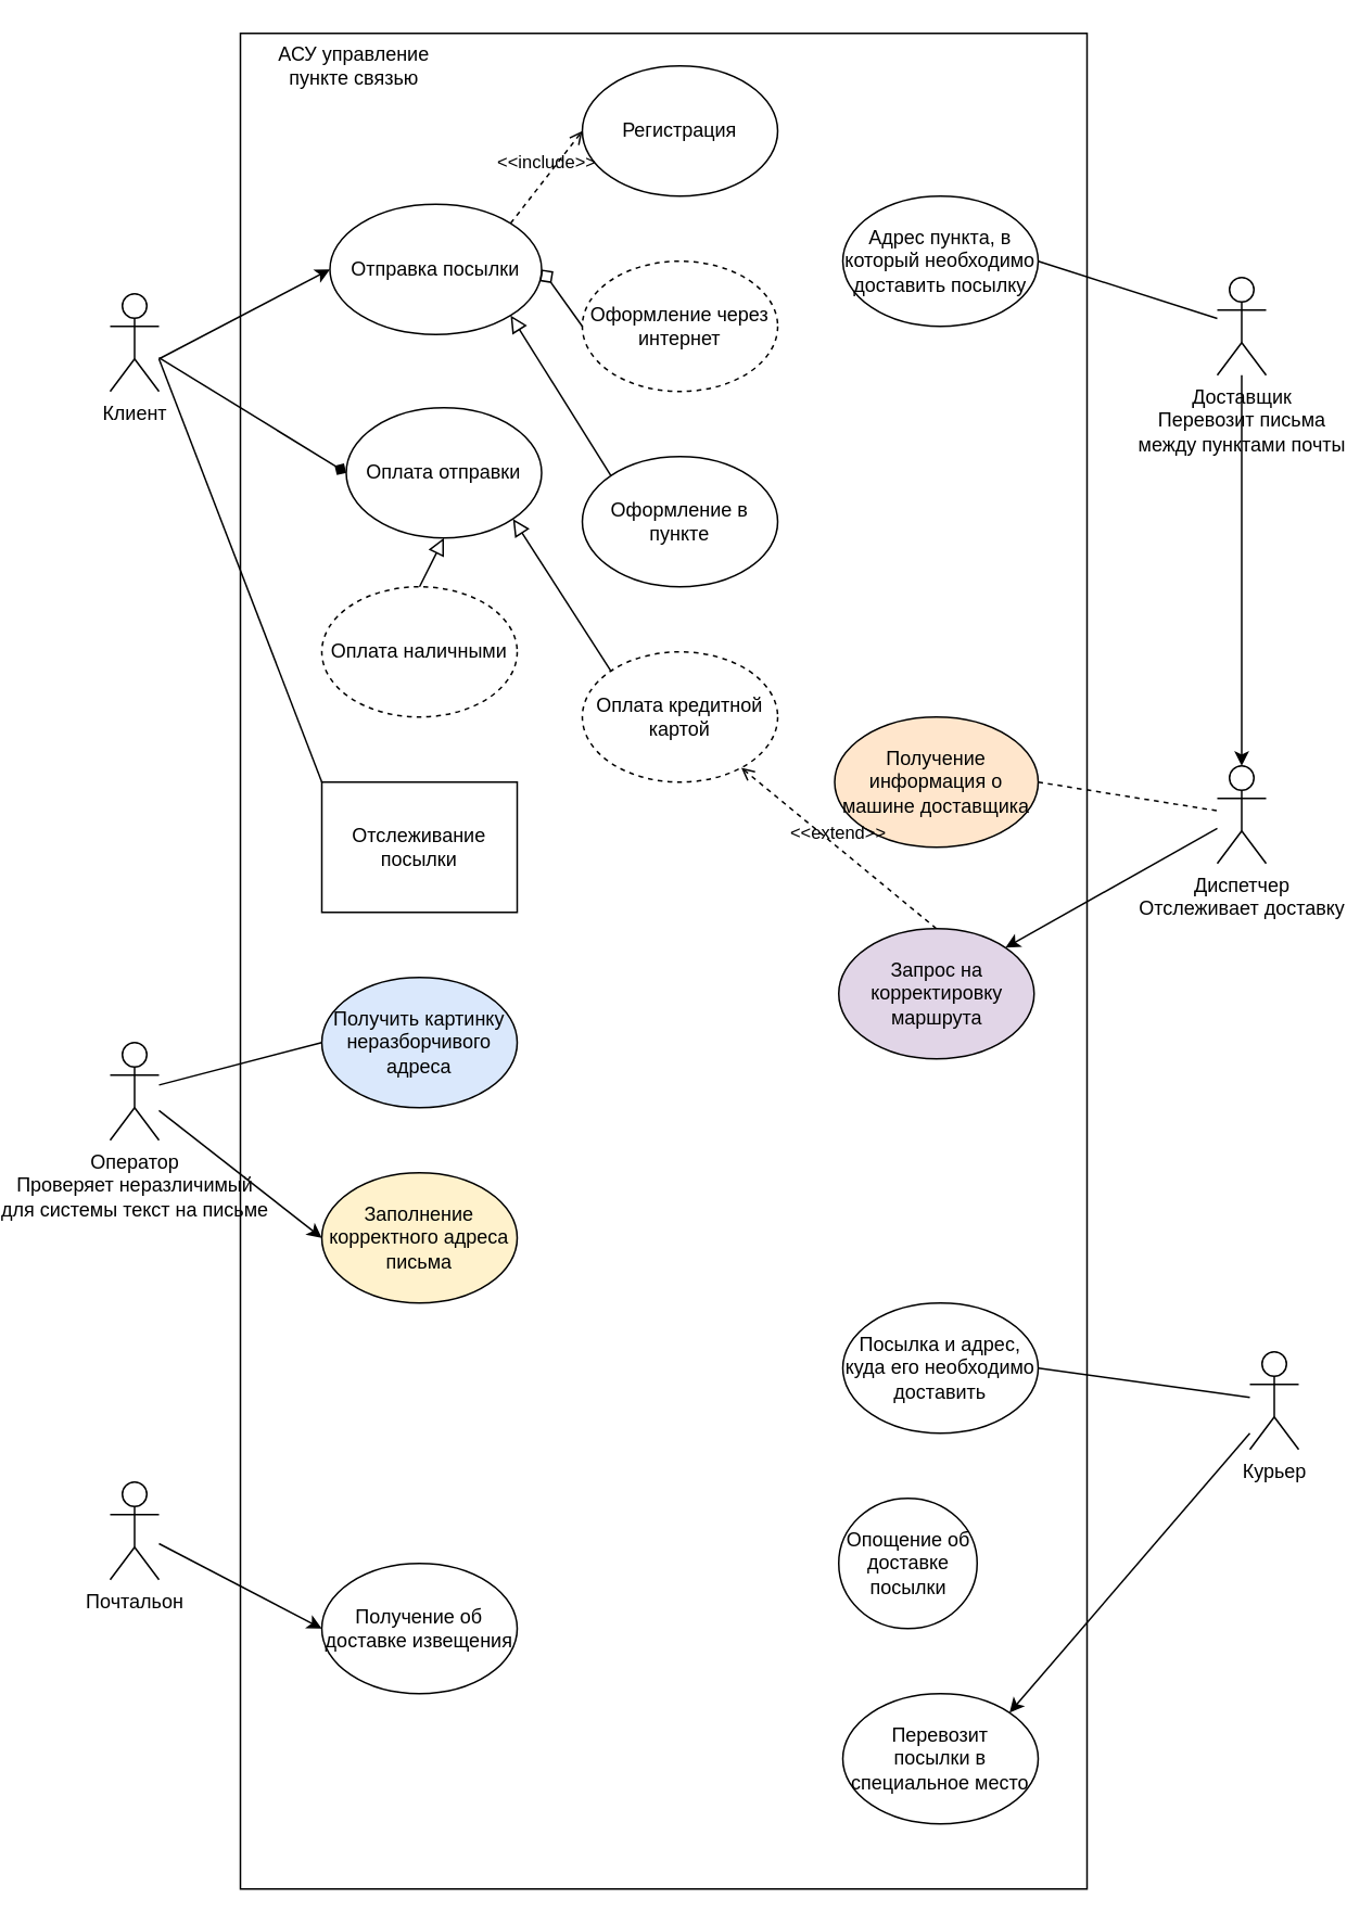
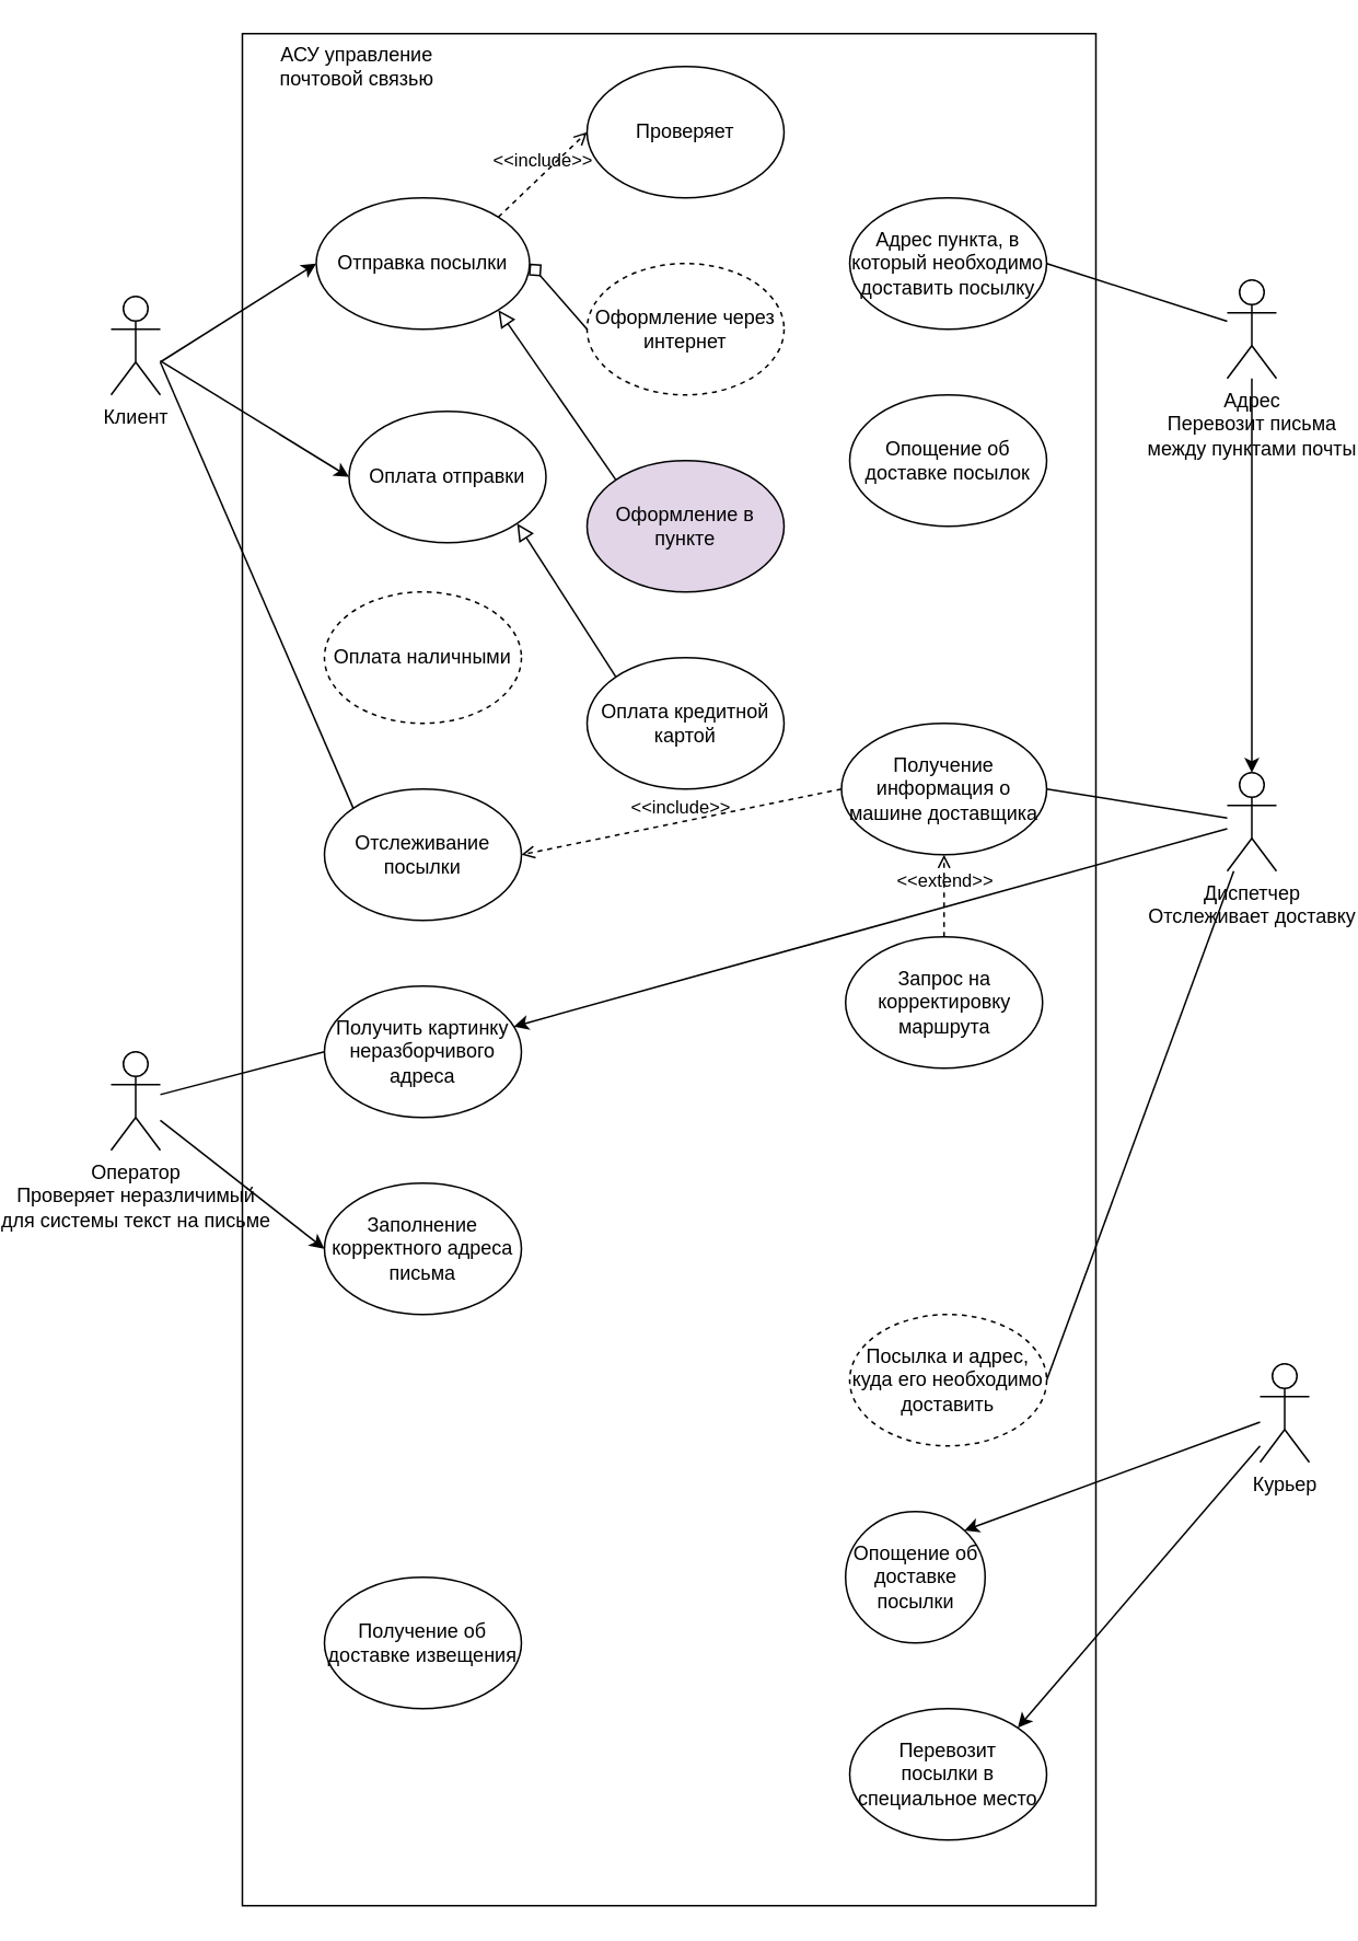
- <mxCell id="50" value="АСУ управление пункте связью" style="text;html=1;strokeColor=none;fillColor=none;align=center;verticalAlign=middle;whiteSpace=wrap;rounded=0;" parent="1" vertex="1"><mxGeometry x="110" y="30" width="120" height="20" as="geometry" /></mxCell>
+ <mxCell id="50" value="АСУ управление почтовой связью" style="text;html=1;strokeColor=none;fillColor=none;align=center;verticalAlign=middle;whiteSpace=wrap;rounded=0;" parent="1" vertex="1"><mxGeometry x="110" y="30" width="120" height="20" as="geometry" /></mxCell>
- <mxCell id="21" value="Регистрация" style="ellipse;whiteSpace=wrap;html=1;" parent="1" vertex="1"><mxGeometry x="310" y="40" width="120" height="80" as="geometry" /></mxCell>
+ <mxCell id="21" value="Проверяет" style="ellipse;whiteSpace=wrap;html=1;" parent="1" vertex="1"><mxGeometry x="310" y="40" width="120" height="80" as="geometry" /></mxCell>
- <mxCell id="15" value="Отправка посылки" style="ellipse;whiteSpace=wrap;html=1;" parent="1" vertex="1"><mxGeometry x="155" y="125" width="130" height="80" as="geometry" /></mxCell>
+ <mxCell id="15" value="Отправка посылки" style="ellipse;whiteSpace=wrap;html=1;" parent="1" vertex="1"><mxGeometry x="145" y="120" width="130" height="80" as="geometry" /></mxCell>
- <mxCell id="3" value="Доставщик&lt;br&gt;Перевозит письма &lt;br&gt;между пунктами почты" style="shape=umlActor;verticalLabelPosition=bottom;verticalAlign=top;html=1;" parent="1" vertex="1"><mxGeometry x="700" y="170" width="30" height="60" as="geometry" /></mxCell>
+ <mxCell id="3" value="Адрес&lt;br&gt;Перевозит письма &lt;br&gt;между пунктами почты" style="shape=umlActor;verticalLabelPosition=bottom;verticalAlign=top;html=1;" parent="1" vertex="1"><mxGeometry x="700" y="170" width="30" height="60" as="geometry" /></mxCell>
+ <mxCell id="38" value="Опощение об доставке посылок" style="ellipse;whiteSpace=wrap;html=1;" parent="1" vertex="1"><mxGeometry x="470" y="240" width="120" height="80" as="geometry" /></mxCell>
- <mxCell id="35" value="" style="endArrow=diamond;html=1;rounded=0;entryX=0;entryY=0.5;entryDx=0;entryDy=0;" parent="1" source="2" target="16" edge="1"><mxGeometry width="50" height="50" relative="1" as="geometry"><mxPoint x="60" y="210" as="sourcePoint" /><mxPoint x="40" y="320" as="targetPoint" /></mxGeometry></mxCell>
+ <mxCell id="35" value="" style="endArrow=classic;html=1;rounded=0;entryX=0;entryY=0.5;entryDx=0;entryDy=0;" parent="1" source="2" target="16" edge="1"><mxGeometry width="50" height="50" relative="1" as="geometry"><mxPoint x="60" y="210" as="sourcePoint" /><mxPoint x="40" y="320" as="targetPoint" /></mxGeometry></mxCell>
- <mxCell id="20" value="Оформление в пункте" style="ellipse;whiteSpace=wrap;html=1;" parent="1" vertex="1"><mxGeometry x="310" y="280" width="120" height="80" as="geometry" /></mxCell>
+ <mxCell id="20" value="Оформление в пункте" style="ellipse;whiteSpace=wrap;html=1;fillColor=#e1d5e7;" parent="1" vertex="1"><mxGeometry x="310" y="280" width="120" height="80" as="geometry" /></mxCell>
- <mxCell id="23" value="" style="endArrow=block;html=1;rounded=0;align=center;verticalAlign=bottom;endFill=0;labelBackgroundColor=none;endSize=8;exitX=0.5;exitY=0;exitDx=0;exitDy=0;entryX=0.5;entryY=1;entryDx=0;entryDy=0;" parent="1" source="17" target="16" edge="1"><mxGeometry relative="1" as="geometry"><mxPoint x="480" y="250" as="sourcePoint" /><mxPoint x="640" y="250" as="targetPoint" /><Array as="points" /></mxGeometry></mxCell>
- <mxCell id="24" value="" style="resizable=0;html=1;align=center;verticalAlign=top;labelBackgroundColor=none;" parent="23" connectable="0" vertex="1"><mxGeometry relative="1" as="geometry" /></mxCell>
- <mxCell id="18" value="Оплата кредитной картой" style="ellipse;whiteSpace=wrap;html=1;dashed=1;" parent="1" vertex="1"><mxGeometry x="310" y="400" width="120" height="80" as="geometry" /></mxCell>
+ <mxCell id="18" value="Оплата кредитной картой" style="ellipse;whiteSpace=wrap;html=1;" parent="1" vertex="1"><mxGeometry x="310" y="400" width="120" height="80" as="geometry" /></mxCell>
- <mxCell id="32" value="Получение информация о машине доставщика" style="ellipse;whiteSpace=wrap;html=1;fillColor=#ffe6cc;" parent="1" vertex="1"><mxGeometry x="465" y="440" width="125" height="80" as="geometry" /></mxCell>
+ <mxCell id="32" value="Получение информация о машине доставщика" style="ellipse;whiteSpace=wrap;html=1;" parent="1" vertex="1"><mxGeometry x="465" y="440" width="125" height="80" as="geometry" /></mxCell>
- <mxCell id="36" value="" style="endArrow=none;html=1;rounded=0;exitX=1;exitY=0.5;exitDx=0;exitDy=0;dashed=1;" parent="1" source="32" target="4" edge="1"><mxGeometry width="50" height="50" relative="1" as="geometry"><mxPoint x="590" y="410" as="sourcePoint" /><mxPoint x="640" y="360" as="targetPoint" /></mxGeometry></mxCell>
+ <mxCell id="36" value="" style="endArrow=none;html=1;rounded=0;exitX=1;exitY=0.5;exitDx=0;exitDy=0;" parent="1" source="32" target="4" edge="1"><mxGeometry width="50" height="50" relative="1" as="geometry"><mxPoint x="590" y="410" as="sourcePoint" /><mxPoint x="640" y="360" as="targetPoint" /></mxGeometry></mxCell>
+ <mxCell id="33" value="&amp;lt;&amp;lt;include&amp;gt;&amp;gt;" style="html=1;verticalAlign=bottom;labelBackgroundColor=none;endArrow=open;endFill=0;dashed=1;rounded=0;entryX=1;entryY=0.5;entryDx=0;entryDy=0;exitX=0;exitY=0.5;exitDx=0;exitDy=0;" parent="1" source="32" target="9" edge="1"><mxGeometry width="160" relative="1" as="geometry"><mxPoint x="210" y="280" as="sourcePoint" /><mxPoint x="370" y="280" as="targetPoint" /></mxGeometry></mxCell>
- <mxCell id="9" value="Отслеживание посылки" style="whiteSpace=wrap;html=1;rounded=0;" parent="1" vertex="1"><mxGeometry x="150" y="480" width="120" height="80" as="geometry" /></mxCell>
+ <mxCell id="9" value="Отслеживание посылки" style="ellipse;whiteSpace=wrap;html=1;" parent="1" vertex="1"><mxGeometry x="150" y="480" width="120" height="80" as="geometry" /></mxCell>
- <mxCell id="51" value="&amp;lt;&amp;lt;extend&amp;gt;&amp;gt;" style="html=1;verticalAlign=bottom;labelBackgroundColor=none;endArrow=open;endFill=0;dashed=1;rounded=0;exitX=0.5;exitY=0;exitDx=0;exitDy=0;" parent="1" source="11" target="18" edge="1"><mxGeometry width="160" relative="1" as="geometry"><mxPoint x="820" y="660" as="sourcePoint" /><mxPoint x="400" y="440" as="targetPoint" /></mxGeometry></mxCell>
+ <mxCell id="51" value="&amp;lt;&amp;lt;extend&amp;gt;&amp;gt;" style="html=1;verticalAlign=bottom;labelBackgroundColor=none;endArrow=open;endFill=0;dashed=1;rounded=0;entryX=0.5;entryY=1;entryDx=0;entryDy=0;exitX=0.5;exitY=0;exitDx=0;exitDy=0;" parent="1" source="11" target="32" edge="1"><mxGeometry width="160" relative="1" as="geometry"><mxPoint x="820" y="660" as="sourcePoint" /><mxPoint x="400" y="440" as="targetPoint" /></mxGeometry></mxCell>
- <mxCell id="37" value="" style="endArrow=classic;html=1;rounded=0;entryX=1;entryY=0;entryDx=0;entryDy=0;" parent="1" source="4" target="11" edge="1"><mxGeometry width="50" height="50" relative="1" as="geometry"><mxPoint x="70" y="240" as="sourcePoint" /><mxPoint x="160" y="300" as="targetPoint" /></mxGeometry></mxCell>
+ <mxCell id="37" value="" style="endArrow=classic;html=1;rounded=0;" parent="1" source="4" target="14" edge="1"><mxGeometry width="50" height="50" relative="1" as="geometry"><mxPoint x="70" y="240" as="sourcePoint" /><mxPoint x="160" y="300" as="targetPoint" /></mxGeometry></mxCell>
- <mxCell id="11" value="Запрос на корректировку маршрута" style="ellipse;whiteSpace=wrap;html=1;fillColor=#e1d5e7;" parent="1" vertex="1"><mxGeometry x="467.5" y="570" width="120" height="80" as="geometry" /></mxCell>
+ <mxCell id="11" value="Запрос на корректировку маршрута" style="ellipse;whiteSpace=wrap;html=1;" parent="1" vertex="1"><mxGeometry x="467.5" y="570" width="120" height="80" as="geometry" /></mxCell>
- <mxCell id="14" value="Получить картинку неразборчивого адреса" style="ellipse;whiteSpace=wrap;html=1;fillColor=#dae8fc;" parent="1" vertex="1"><mxGeometry x="150" y="600" width="120" height="80" as="geometry" /></mxCell>
+ <mxCell id="14" value="Получить картинку неразборчивого адреса" style="ellipse;whiteSpace=wrap;html=1;" parent="1" vertex="1"><mxGeometry x="150" y="600" width="120" height="80" as="geometry" /></mxCell>
- <mxCell id="10" value="Заполнение корректного адреса письма" style="ellipse;whiteSpace=wrap;html=1;fillColor=#fff2cc;" parent="1" vertex="1"><mxGeometry x="150" y="720" width="120" height="80" as="geometry" /></mxCell>
+ <mxCell id="10" value="Заполнение корректного адреса письма" style="ellipse;whiteSpace=wrap;html=1;" parent="1" vertex="1"><mxGeometry x="150" y="720" width="120" height="80" as="geometry" /></mxCell>
- <mxCell id="13" value="Посылка и адрес, куда его необходимо доставить" style="ellipse;whiteSpace=wrap;html=1;" parent="1" vertex="1"><mxGeometry x="470" y="800" width="120" height="80" as="geometry" /></mxCell>
+ <mxCell id="13" value="Посылка и адрес, куда его необходимо доставить" style="ellipse;whiteSpace=wrap;html=1;dashed=1;" parent="1" vertex="1"><mxGeometry x="470" y="800" width="120" height="80" as="geometry" /></mxCell>
- <mxCell id="47" value="" style="endArrow=none;html=1;rounded=0;exitX=1;exitY=0.5;exitDx=0;exitDy=0;" parent="1" source="13" target="5" edge="1"><mxGeometry width="50" height="50" relative="1" as="geometry"><mxPoint x="680" y="790" as="sourcePoint" /><mxPoint x="710" y="880" as="targetPoint" /></mxGeometry></mxCell>
+ <mxCell id="47" value="" style="endArrow=none;html=1;rounded=0;exitX=1;exitY=0.5;exitDx=0;exitDy=0;" parent="1" source="13" target="4" edge="1"><mxGeometry width="50" height="50" relative="1" as="geometry"><mxPoint x="680" y="790" as="sourcePoint" /><mxPoint x="710" y="880" as="targetPoint" /></mxGeometry></mxCell>
+ <mxCell id="45" value="" style="endArrow=classic;html=1;rounded=0;entryX=1;entryY=0;entryDx=0;entryDy=0;" parent="1" source="5" target="46" edge="1"><mxGeometry width="50" height="50" relative="1" as="geometry"><mxPoint x="640" y="930" as="sourcePoint" /><mxPoint x="690" y="880" as="targetPoint" /></mxGeometry></mxCell>
- <mxCell id="6" value="Почтальон" style="shape=umlActor;verticalLabelPosition=bottom;verticalAlign=top;html=1;" parent="1" vertex="1"><mxGeometry x="20" y="910" width="30" height="60" as="geometry" /></mxCell>
- <mxCell id="44" value="" style="endArrow=classic;html=1;rounded=0;entryX=0;entryY=0.5;entryDx=0;entryDy=0;" parent="1" source="6" target="43" edge="1"><mxGeometry width="50" height="50" relative="1" as="geometry"><mxPoint x="345" y="980" as="sourcePoint" /><mxPoint x="385" y="810" as="targetPoint" /></mxGeometry></mxCell>
